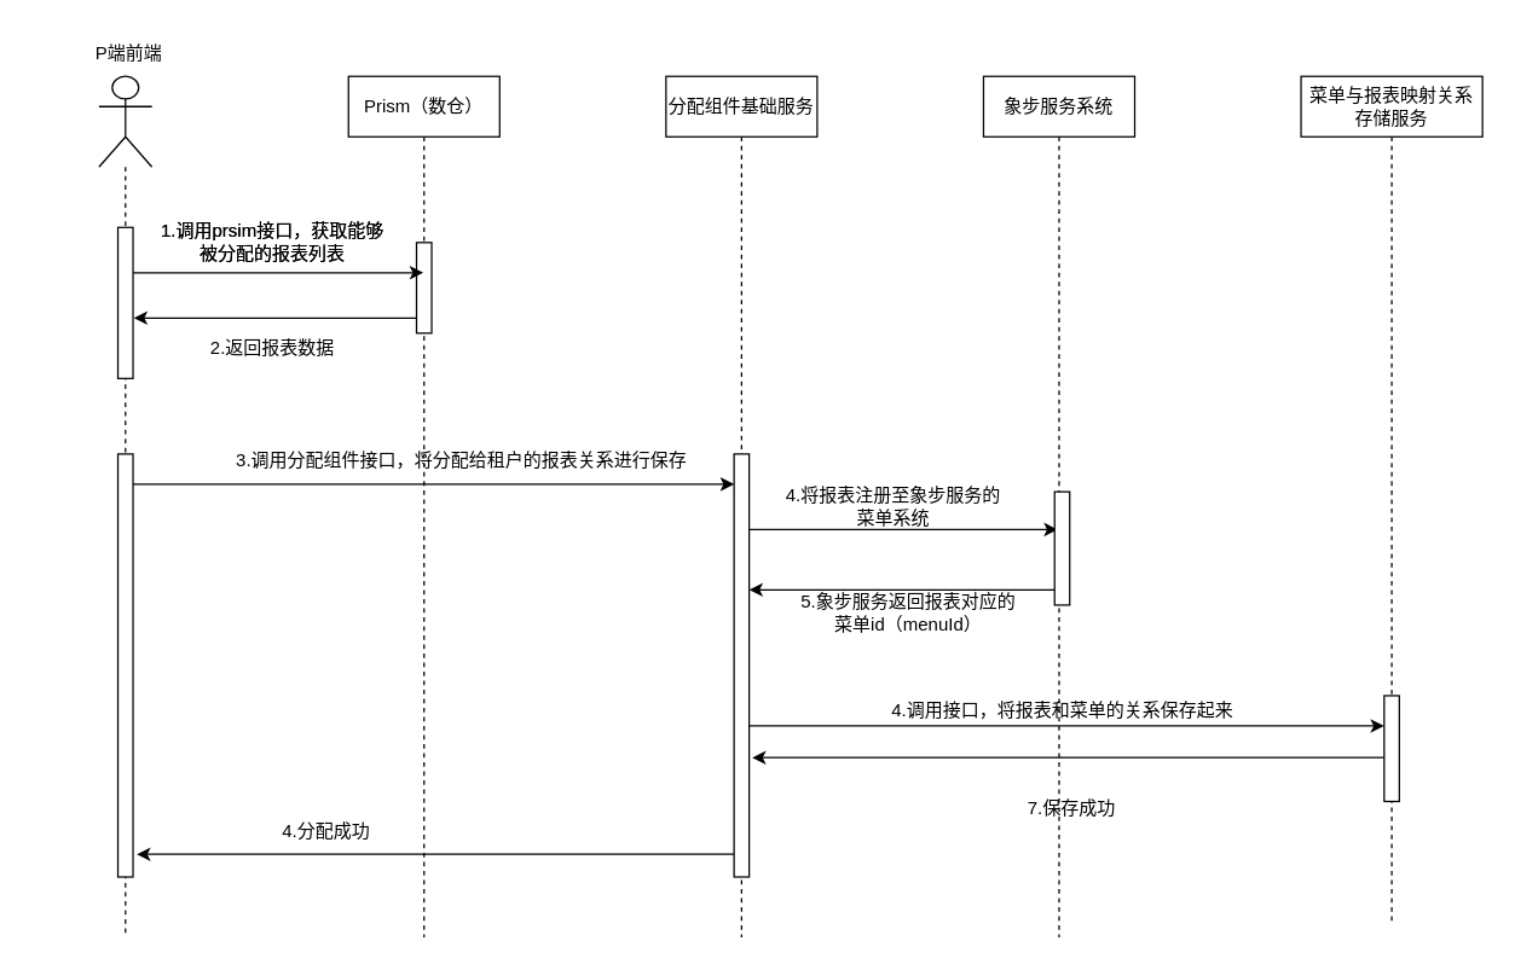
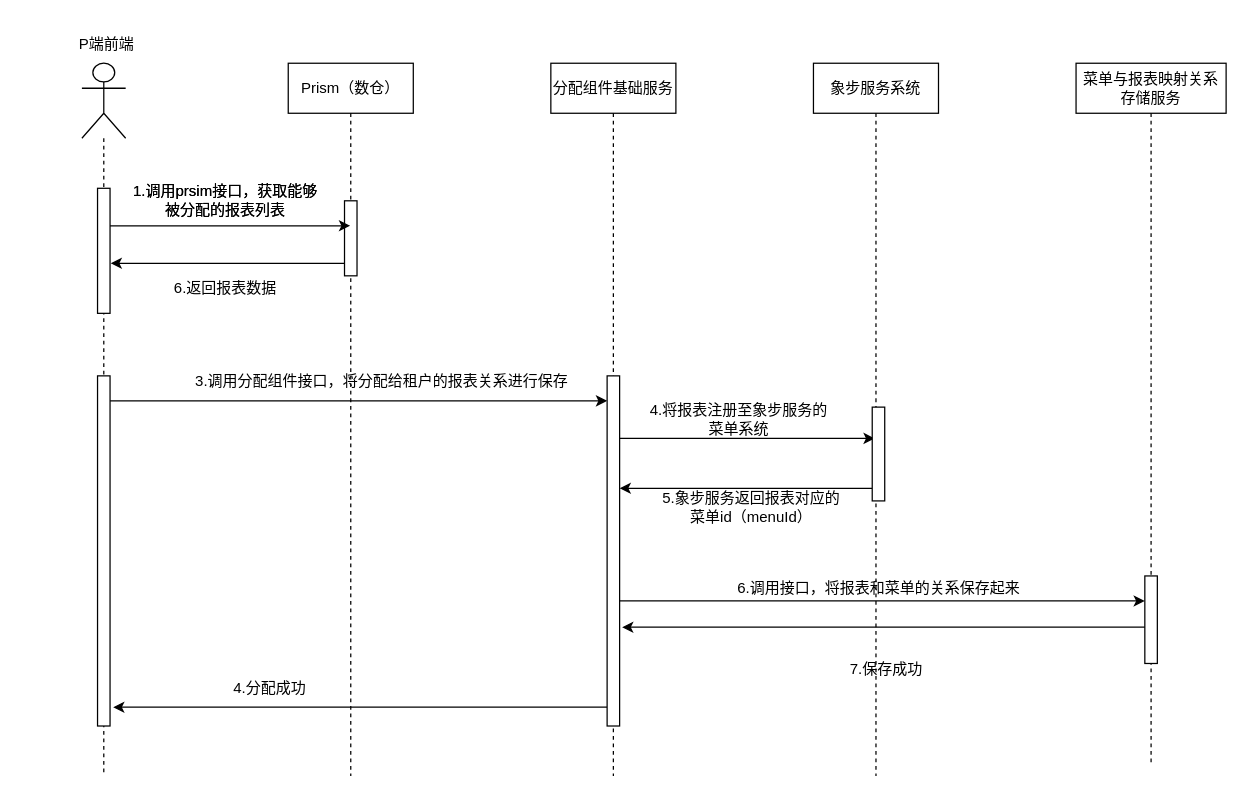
- <mxCell id="15" value="2.返回报表数据" style="text;html=1;strokeColor=none;fillColor=none;align=center;verticalAlign=middle;whiteSpace=wrap;rounded=0;fontColor=none;" vertex="1" parent="1"><mxGeometry x="100" y="220" width="160" height="20" as="geometry" /></mxCell>
+ <mxCell id="15" value="6.返回报表数据" style="text;html=1;strokeColor=none;fillColor=none;align=center;verticalAlign=middle;whiteSpace=wrap;rounded=0;fontColor=none;" vertex="1" parent="1"><mxGeometry x="100" y="220" width="160" height="20" as="geometry" /></mxCell>
- <mxCell id="27" value="4.调用接口，将报表和菜单的关系保存起来" style="text;html=1;align=center;verticalAlign=middle;resizable=0;points=[];autosize=1;strokeColor=none;fontColor=none;" vertex="1" parent="1"><mxGeometry x="582" y="460" width="240" height="20" as="geometry" /></mxCell>
+ <mxCell id="27" value="6.调用接口，将报表和菜单的关系保存起来" style="text;html=1;align=center;verticalAlign=middle;resizable=0;points=[];autosize=1;strokeColor=none;fontColor=none;" vertex="1" parent="1"><mxGeometry x="582" y="460" width="240" height="20" as="geometry" /></mxCell>
